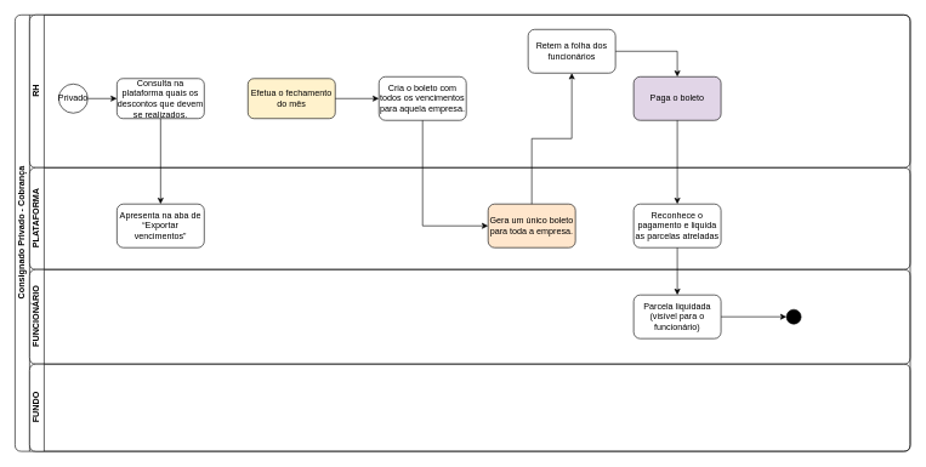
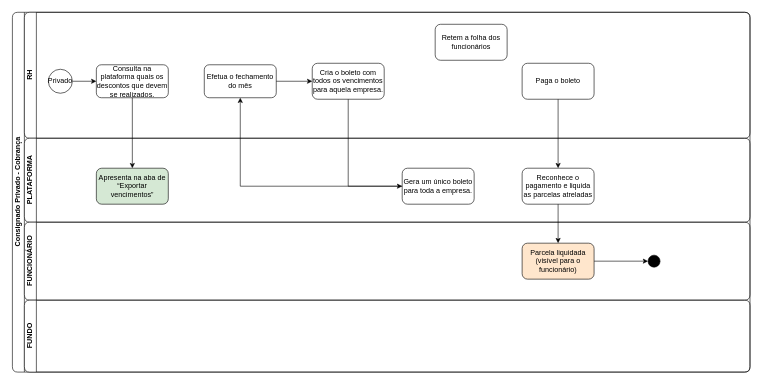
- <mxCell id="10" value="" style="edgeStyle=orthogonalEdgeStyle;rounded=0;orthogonalLoop=1;jettySize=auto;html=1;" edge="1" parent="3" source="11" target="12"><mxGeometry relative="1" as="geometry" /></mxCell>
- <mxCell id="6" value="Efetua o fechamento do mês" style="rounded=1;whiteSpace=wrap;html=1;fontFamily=Helvetica;fontSize=12;fontColor=#000000;align=center;fillColor=#fff2cc;" vertex="1" parent="3"><mxGeometry x="300" y="87.5" width="120" height="55" as="geometry" /></mxCell>
+ <mxCell id="6" value="Efetua o fechamento do mês" style="rounded=1;whiteSpace=wrap;html=1;fontFamily=Helvetica;fontSize=12;fontColor=#000000;align=center;" vertex="1" parent="3"><mxGeometry x="300" y="87.5" width="120" height="55" as="geometry" /></mxCell>
- <mxCell id="12" value="Paga o boleto" style="whiteSpace=wrap;html=1;fontColor=#000000;rounded=1;fillColor=#e1d5e7;" vertex="1" parent="3"><mxGeometry x="830" y="85" width="120" height="60" as="geometry" /></mxCell>
+ <mxCell id="12" value="Paga o boleto" style="whiteSpace=wrap;html=1;fontColor=#000000;rounded=1;" vertex="1" parent="3"><mxGeometry x="830" y="85" width="120" height="60" as="geometry" /></mxCell>
- <mxCell id="49" value="" style="edgeStyle=orthogonalEdgeStyle;rounded=0;orthogonalLoop=1;jettySize=auto;html=1;" edge="1" parent="2" source="26" target="11"><mxGeometry relative="1" as="geometry" /></mxCell>
+ <mxCell id="49" value="" style="edgeStyle=orthogonalEdgeStyle;rounded=0;orthogonalLoop=1;jettySize=auto;html=1;" edge="1" parent="2" source="26" target="6"><mxGeometry relative="1" as="geometry" /></mxCell>
- <mxCell id="25" value="Apresenta na aba de “Exportar vencimentos”" style="whiteSpace=wrap;html=1;fontColor=#000000;rounded=1;" vertex="1" parent="13"><mxGeometry x="120" y="50" width="120" height="60" as="geometry" /></mxCell>
+ <mxCell id="25" value="Apresenta na aba de “Exportar vencimentos”" style="whiteSpace=wrap;html=1;fontColor=#000000;rounded=1;fillColor=#d5e8d4;" vertex="1" parent="13"><mxGeometry x="120" y="50" width="120" height="60" as="geometry" /></mxCell>
- <mxCell id="26" value="Gera um único boleto para toda a empresa." style="whiteSpace=wrap;html=1;fontColor=#000000;rounded=1;fillColor=#ffe6cc;" vertex="1" parent="13"><mxGeometry x="630" y="50" width="120" height="60" as="geometry" /></mxCell>
+ <mxCell id="26" value="Gera um único boleto para toda a empresa." style="whiteSpace=wrap;html=1;fontColor=#000000;rounded=1;" vertex="1" parent="13"><mxGeometry x="630" y="50" width="120" height="60" as="geometry" /></mxCell>
- <mxCell id="33" value="Parcela liquidada (visível para o funcionário)" style="whiteSpace=wrap;html=1;fontColor=#000000;rounded=1;" vertex="1" parent="28"><mxGeometry x="830" y="35" width="120" height="60" as="geometry" /></mxCell>
+ <mxCell id="33" value="Parcela liquidada (visível para o funcionário)" style="whiteSpace=wrap;html=1;fontColor=#000000;rounded=1;fillColor=#ffe6cc;" vertex="1" parent="28"><mxGeometry x="830" y="35" width="120" height="60" as="geometry" /></mxCell>
